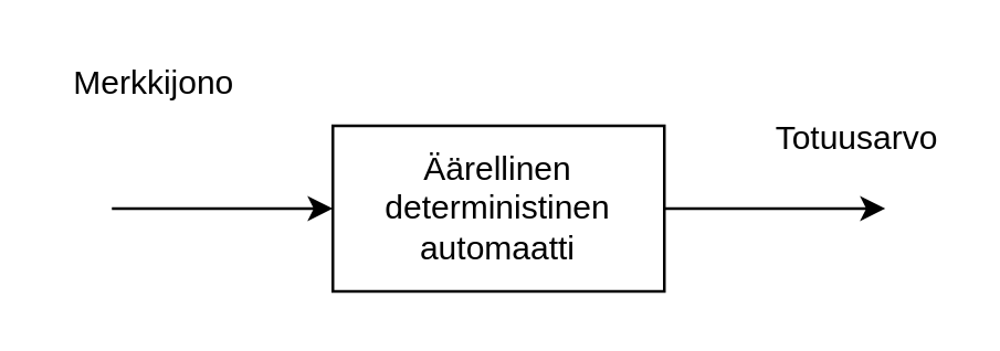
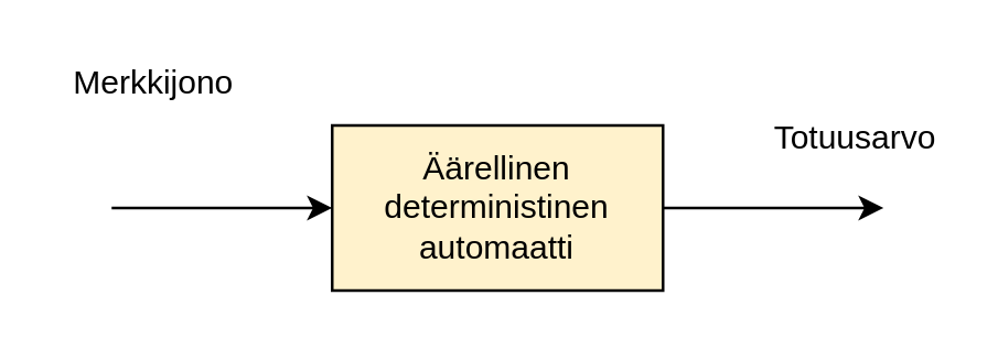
- <mxCell id="2" value="Äärellinen deterministinen automaatti" style="rounded=0;whiteSpace=wrap;html=1;" vertex="1" parent="1"><mxGeometry x="120" y="45" width="120" height="60" as="geometry" /></mxCell>
+ <mxCell id="2" value="Äärellinen deterministinen automaatti" style="rounded=0;whiteSpace=wrap;html=1;fillColor=#fff2cc;" vertex="1" parent="1"><mxGeometry x="120" y="45" width="120" height="60" as="geometry" /></mxCell>
